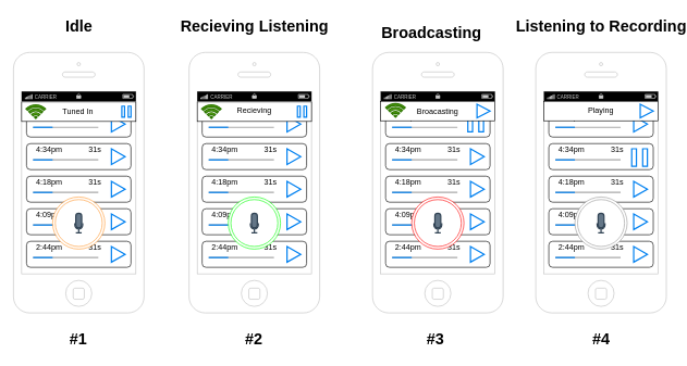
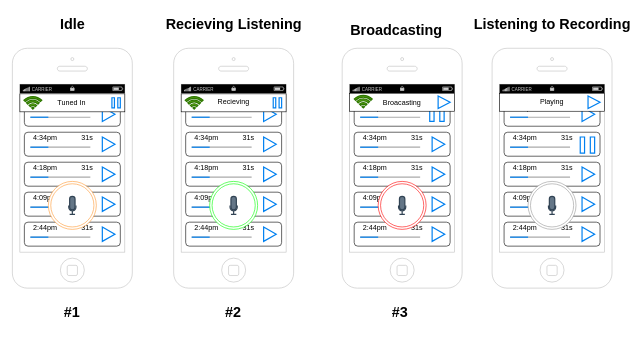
- <mxCell id="132" value="#4" style="text;strokeColor=none;fillColor=none;html=1;fontSize=24;fontStyle=1;verticalAlign=middle;align=center;strokeWidth=1;" vertex="1" parent="1"><mxGeometry x="870" y="500" width="100" height="40" as="geometry" /></mxCell>
